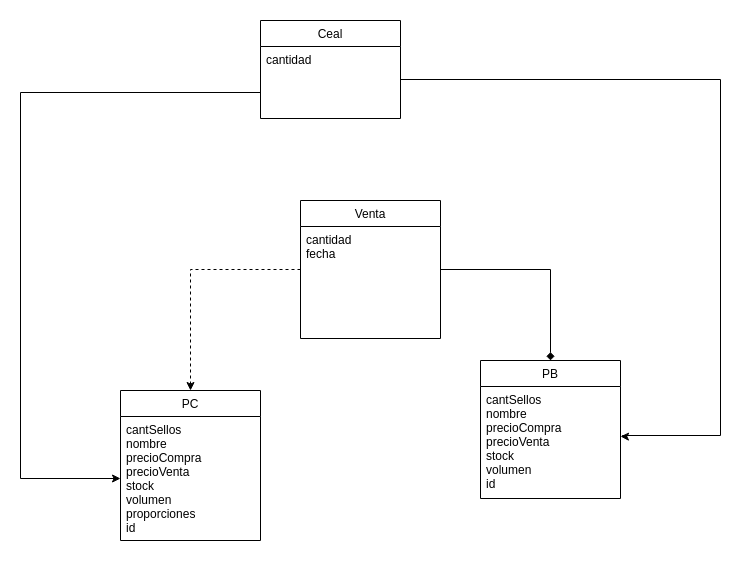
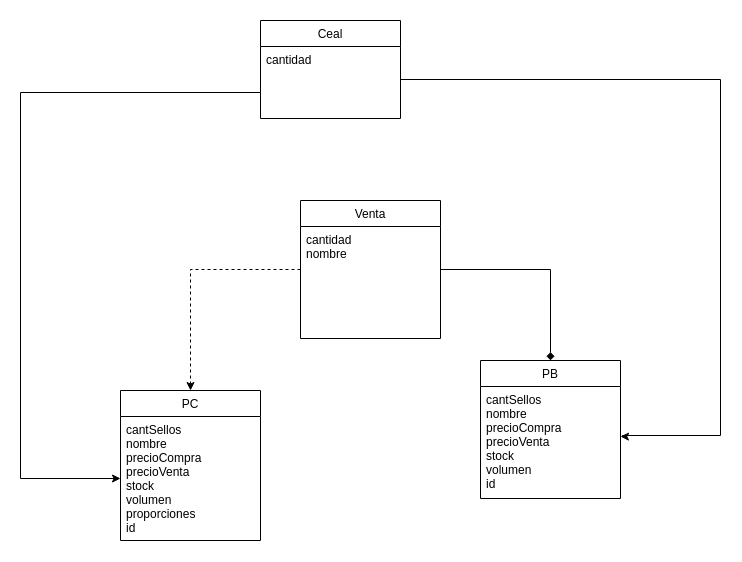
- <mxCell id="9" value="cantidad&#10;fecha" style="text;strokeColor=none;fillColor=none;align=left;verticalAlign=top;spacingLeft=4;spacingRight=4;overflow=hidden;rotatable=0;points=[[0,0.5],[1,0.5]];portConstraint=eastwest;" parent="8" vertex="1"><mxGeometry y="26" width="140" height="112" as="geometry" /></mxCell>
+ <mxCell id="9" value="cantidad&#10;nombre" style="text;strokeColor=none;fillColor=none;align=left;verticalAlign=top;spacingLeft=4;spacingRight=4;overflow=hidden;rotatable=0;points=[[0,0.5],[1,0.5]];portConstraint=eastwest;" parent="8" vertex="1"><mxGeometry y="26" width="140" height="112" as="geometry" /></mxCell>
